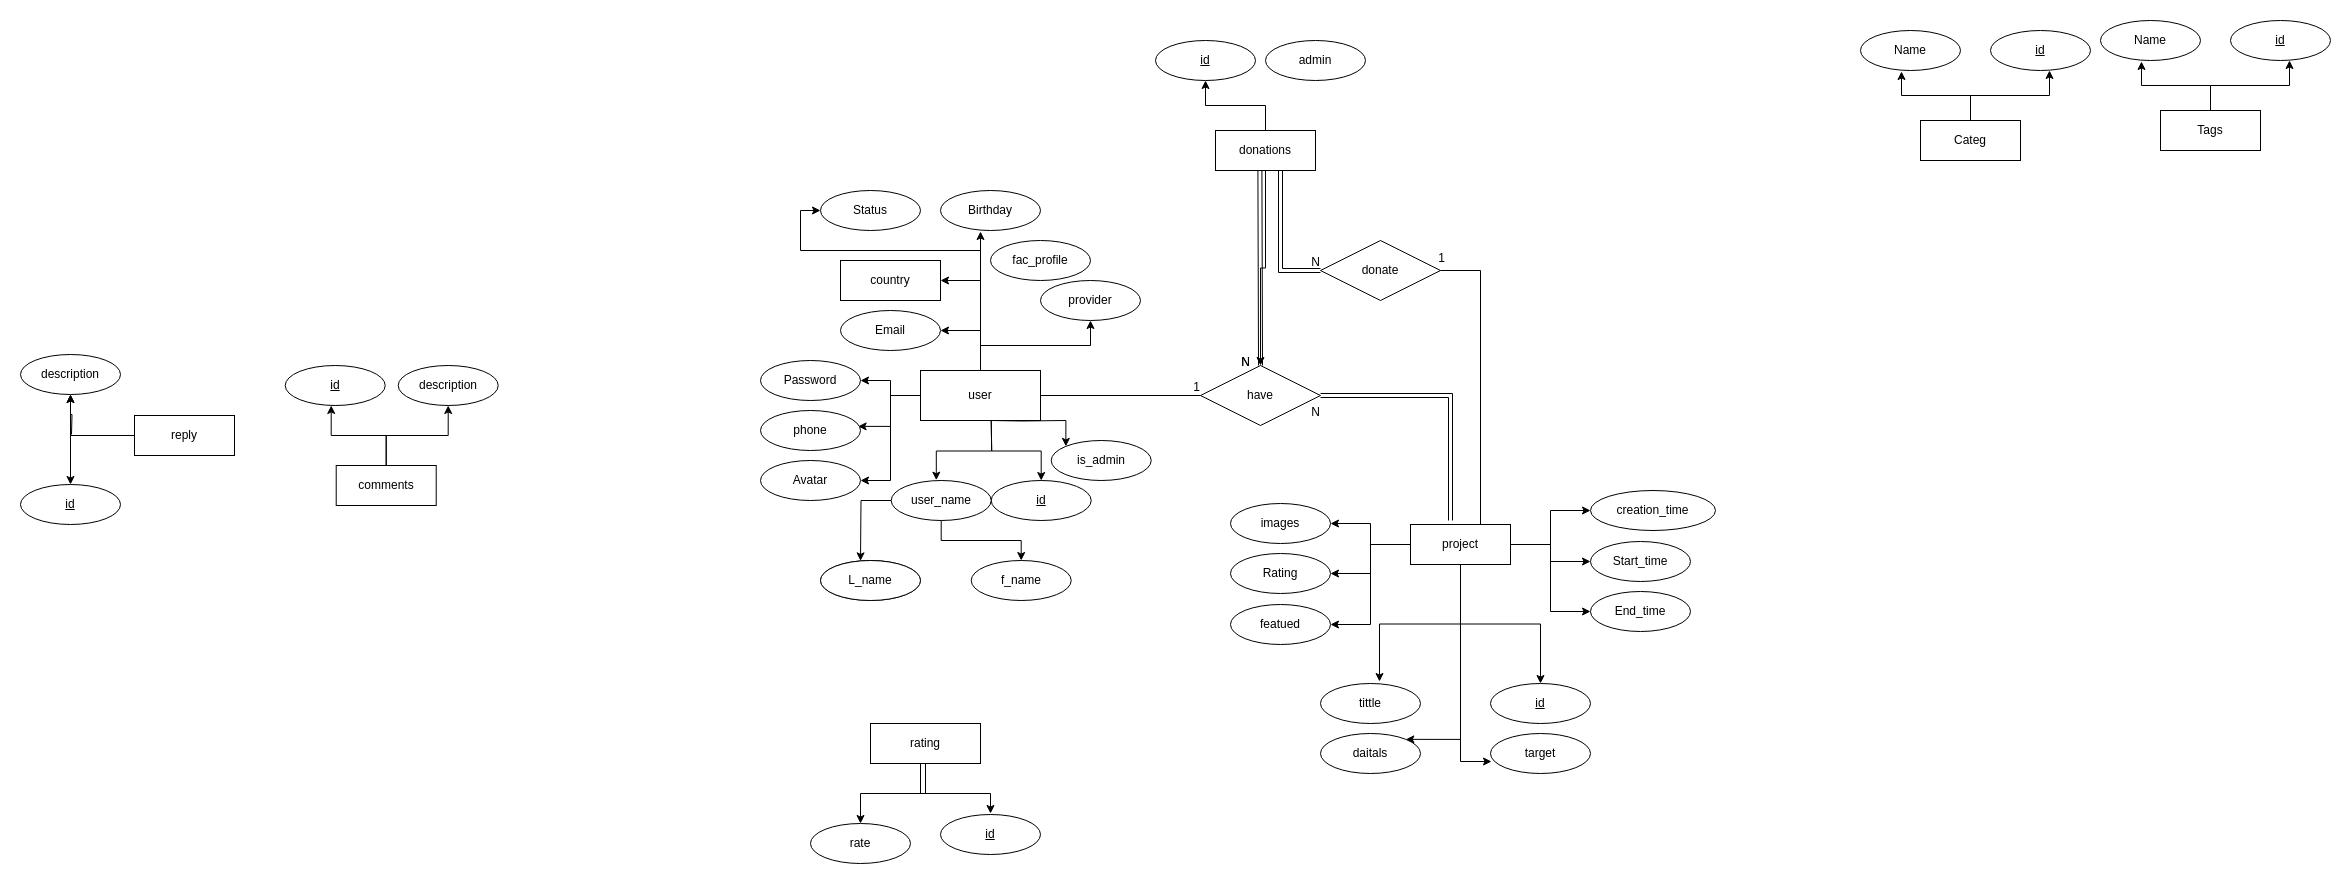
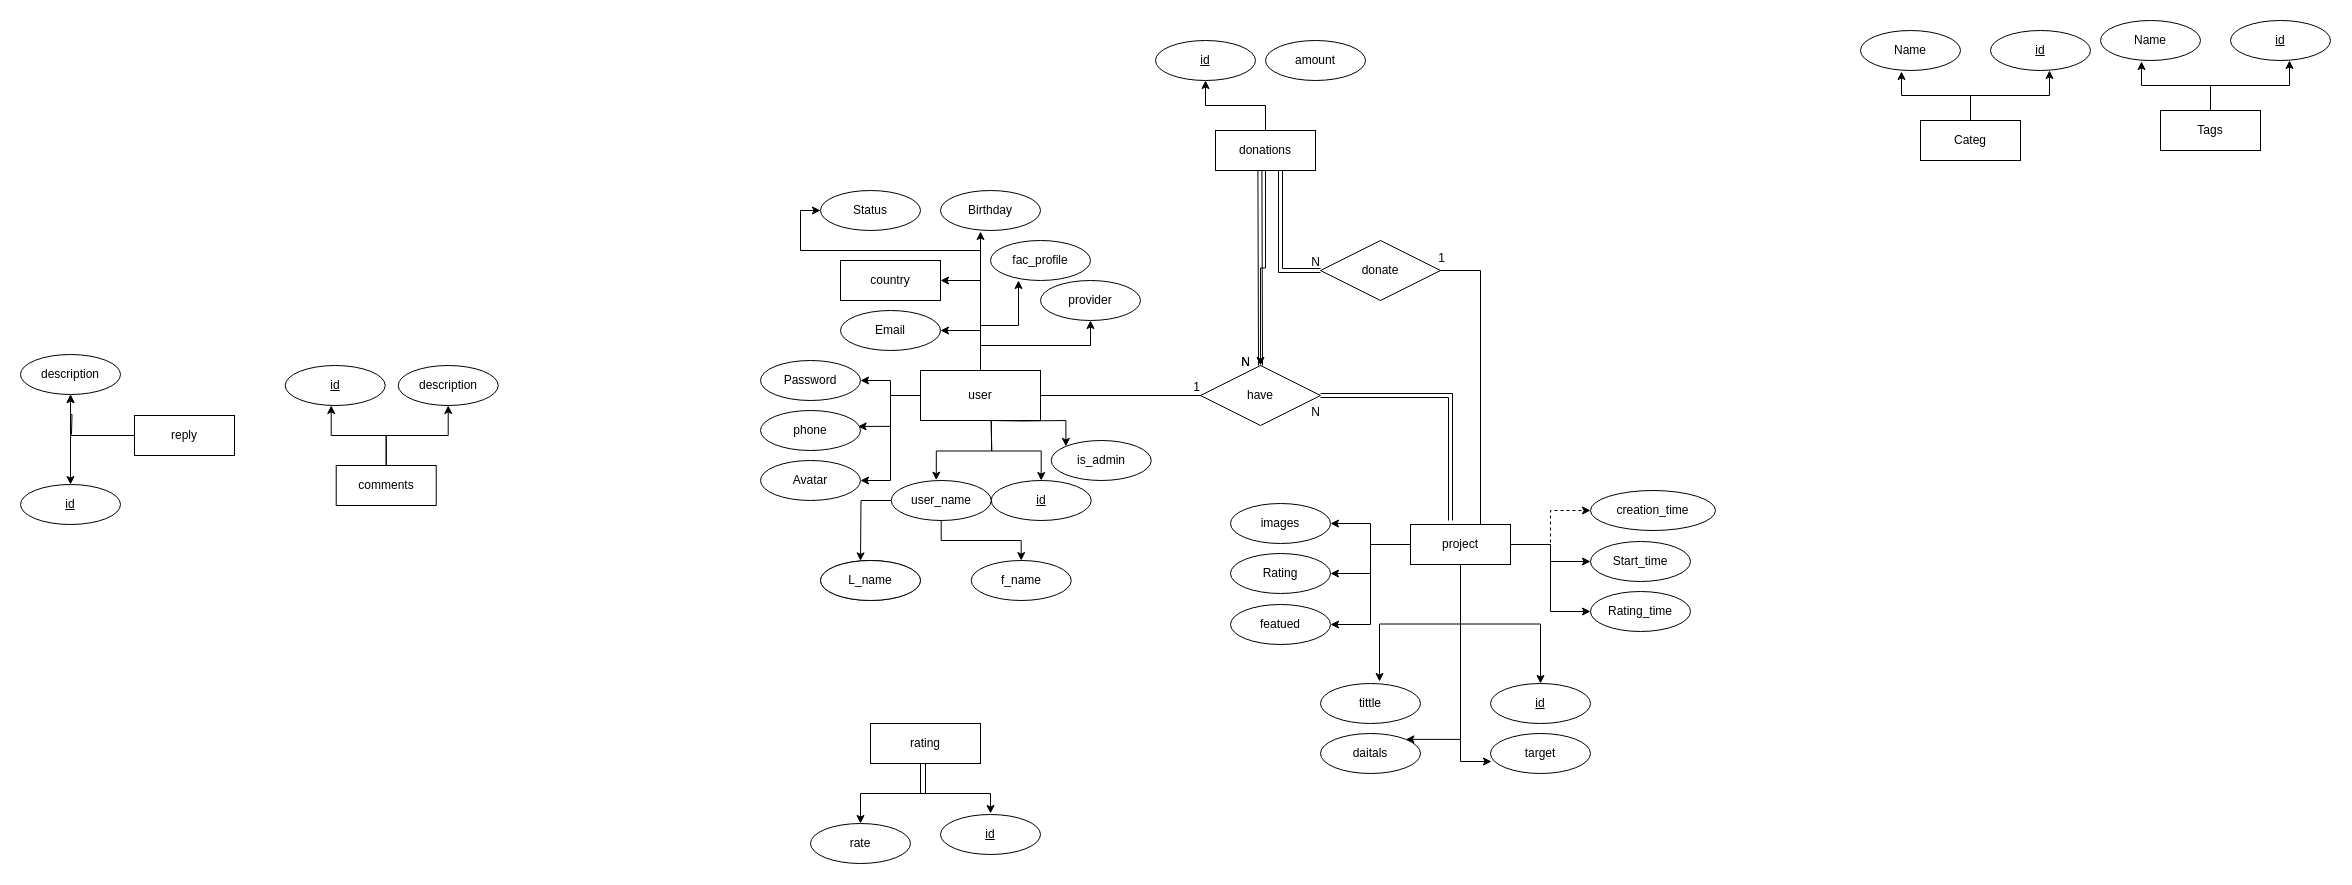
- <mxCell id="44" value="admin" style="ellipse;whiteSpace=wrap;html=1;align=center;" parent="1" vertex="1"><mxGeometry x="1265" y="40" width="100" height="40" as="geometry" /></mxCell>
+ <mxCell id="44" value="amount" style="ellipse;whiteSpace=wrap;html=1;align=center;" parent="1" vertex="1"><mxGeometry x="1265" y="40" width="100" height="40" as="geometry" /></mxCell>
+ <mxCell id="9" style="edgeStyle=orthogonalEdgeStyle;rounded=0;orthogonalLoop=1;jettySize=auto;html=1;entryX=0.28;entryY=1;entryDx=0;entryDy=0;entryPerimeter=0;" parent="1" source="14" target="27" edge="1"><mxGeometry relative="1" as="geometry" /></mxCell>
- <mxCell id="65" style="edgeStyle=orthogonalEdgeStyle;rounded=0;orthogonalLoop=1;jettySize=auto;html=1;entryX=0;entryY=0.5;entryDx=0;entryDy=0;" parent="1" source="67" target="76" edge="1"><mxGeometry relative="1" as="geometry" /></mxCell>
+ <mxCell id="65" style="edgeStyle=orthogonalEdgeStyle;rounded=0;orthogonalLoop=1;jettySize=auto;html=1;entryX=0;entryY=0.5;entryDx=0;entryDy=0;dashed=1;" parent="1" source="67" target="76" edge="1"><mxGeometry relative="1" as="geometry" /></mxCell>
- <mxCell id="72" value="End_time" style="ellipse;whiteSpace=wrap;html=1;align=center;" parent="1" vertex="1"><mxGeometry x="1590" y="591" width="100" height="40" as="geometry" /></mxCell>
+ <mxCell id="72" value="Rating_time" style="ellipse;whiteSpace=wrap;html=1;align=center;" parent="1" vertex="1"><mxGeometry x="1590" y="591" width="100" height="40" as="geometry" /></mxCell>
